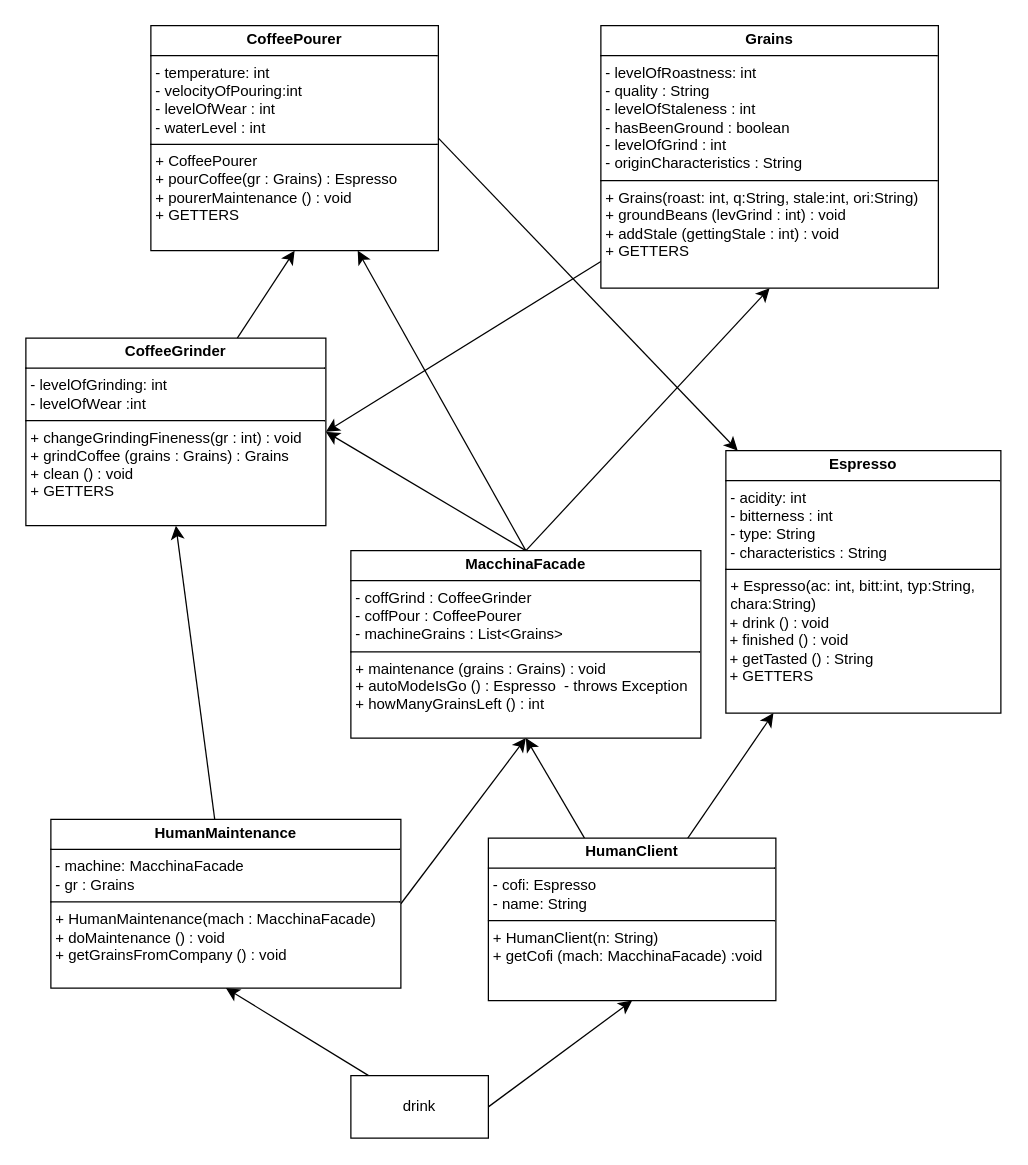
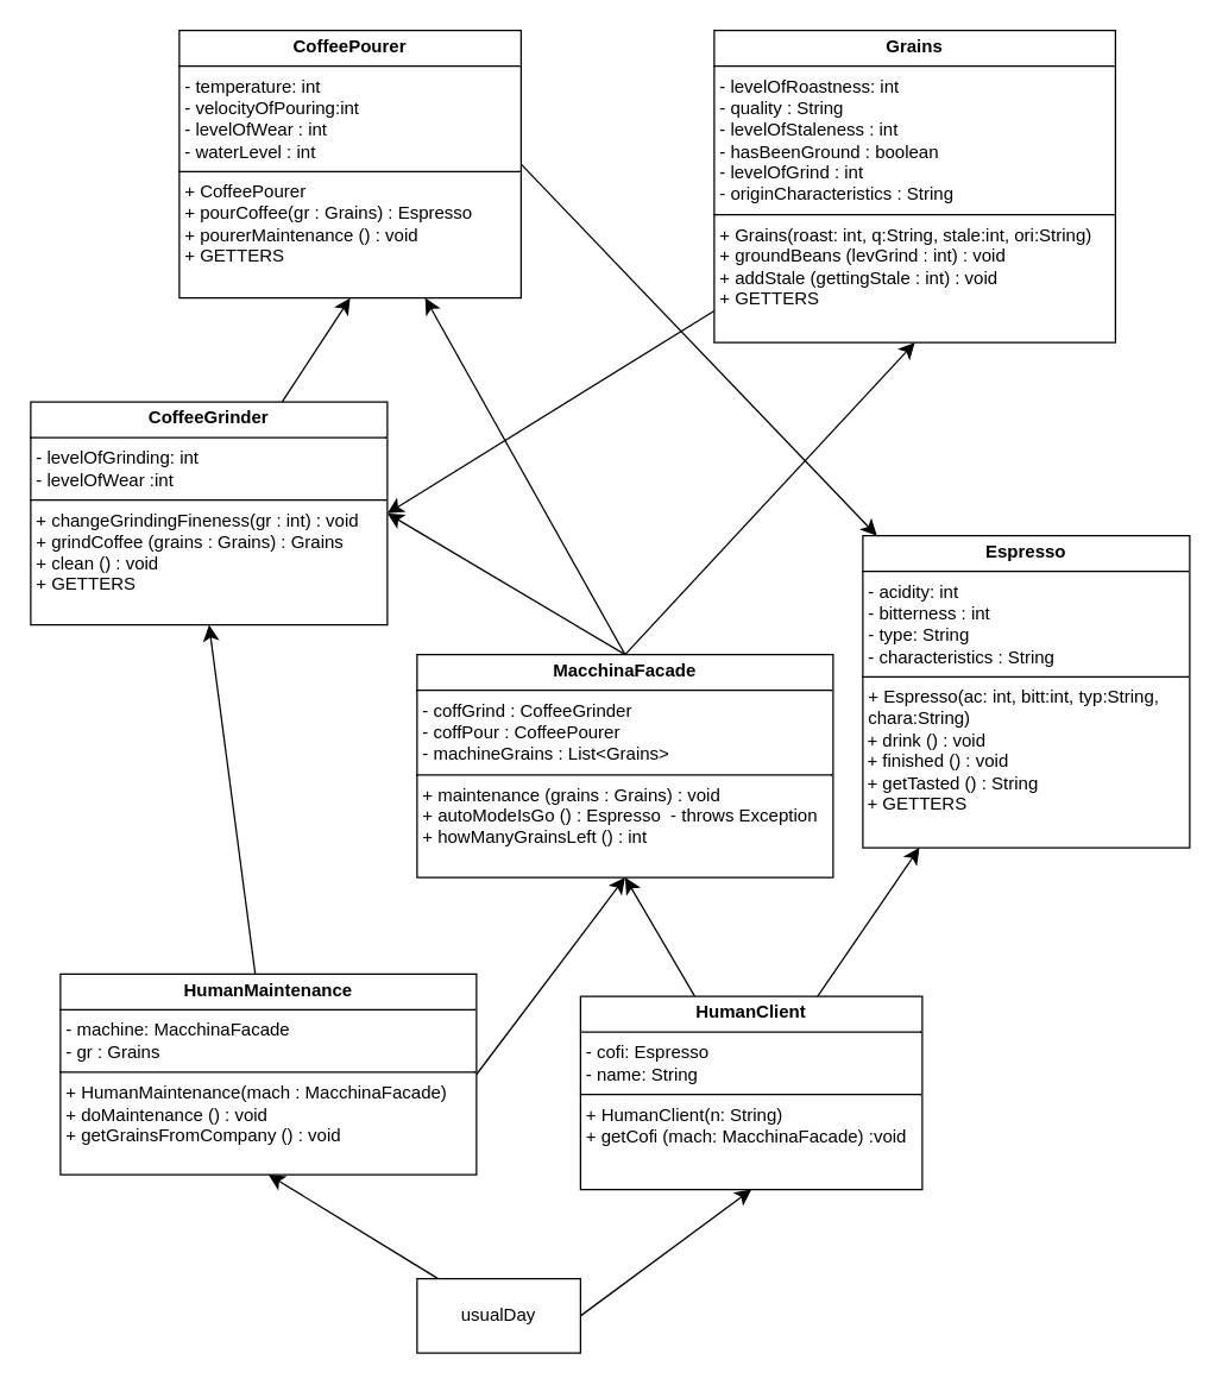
- <mxCell id="10" value="drink" style="html=1;whiteSpace=wrap;" parent="1" vertex="1"><mxGeometry x="280" y="860" width="110" height="50" as="geometry" /></mxCell>
+ <mxCell id="10" value="usualDay" style="html=1;whiteSpace=wrap;" parent="1" vertex="1"><mxGeometry x="280" y="860" width="110" height="50" as="geometry" /></mxCell>
